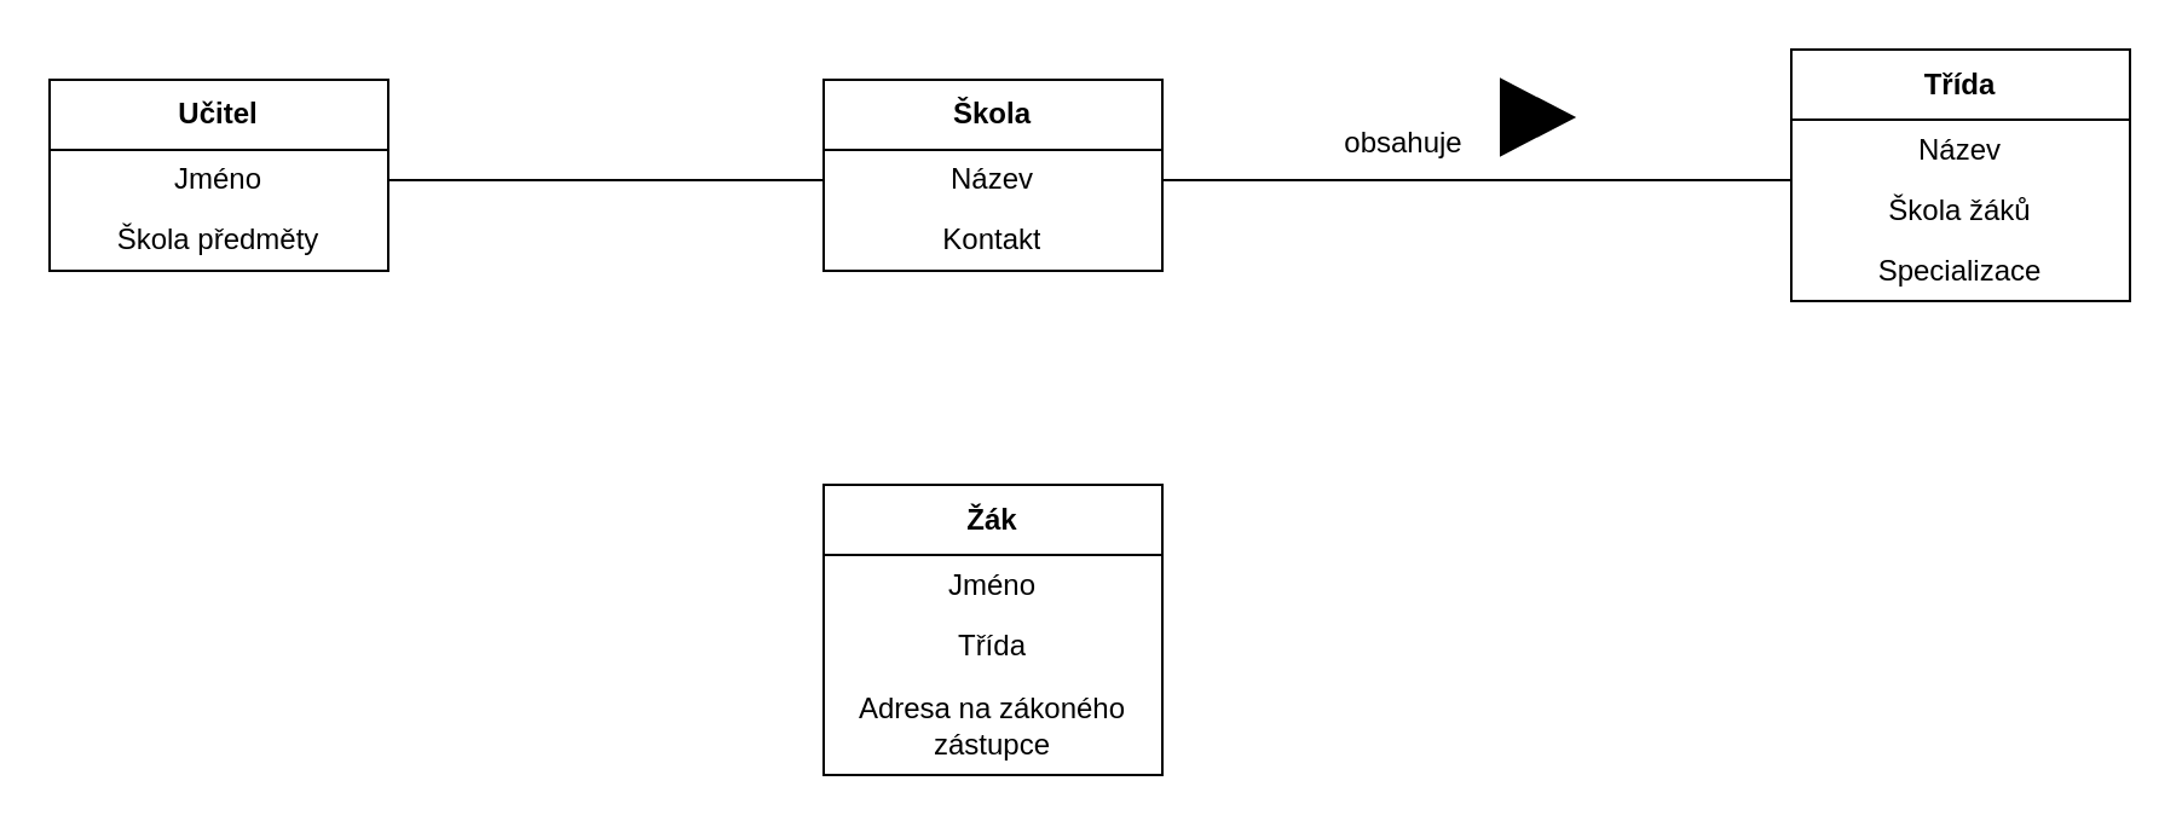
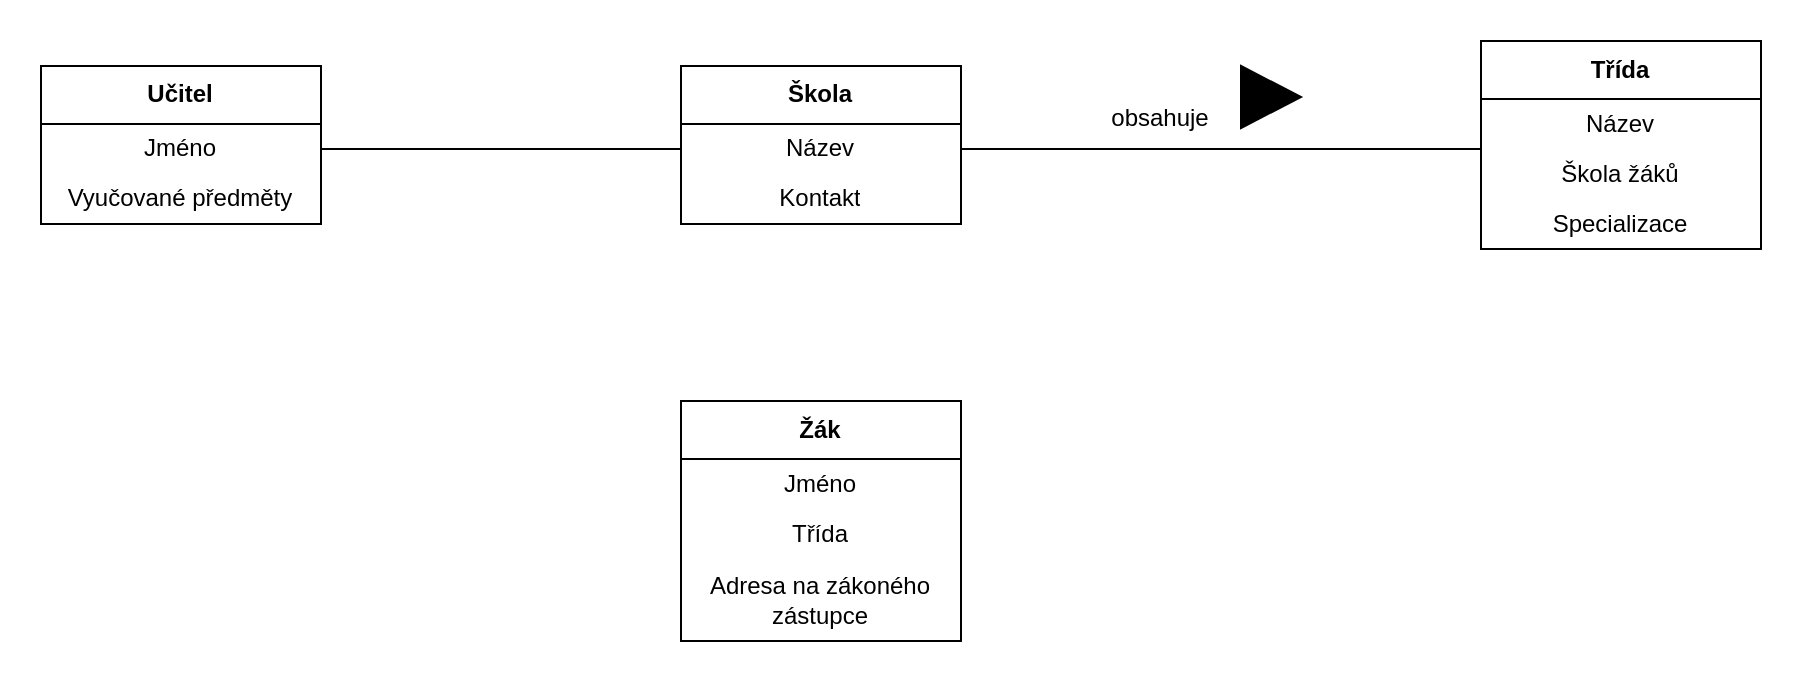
- <mxCell id="11" value="Škola předměty" style="text;html=1;strokeColor=none;fillColor=none;align=center;verticalAlign=middle;spacingLeft=4;spacingRight=4;overflow=hidden;rotatable=0;points=[[0,0.5],[1,0.5]];portConstraint=eastwest;whiteSpace=wrap;" vertex="1" parent="9"><mxGeometry y="54" width="140" height="25" as="geometry" /></mxCell>
+ <mxCell id="11" value="Vyučované předměty" style="text;html=1;strokeColor=none;fillColor=none;align=center;verticalAlign=middle;spacingLeft=4;spacingRight=4;overflow=hidden;rotatable=0;points=[[0,0.5],[1,0.5]];portConstraint=eastwest;whiteSpace=wrap;" vertex="1" parent="9"><mxGeometry y="54" width="140" height="25" as="geometry" /></mxCell>
